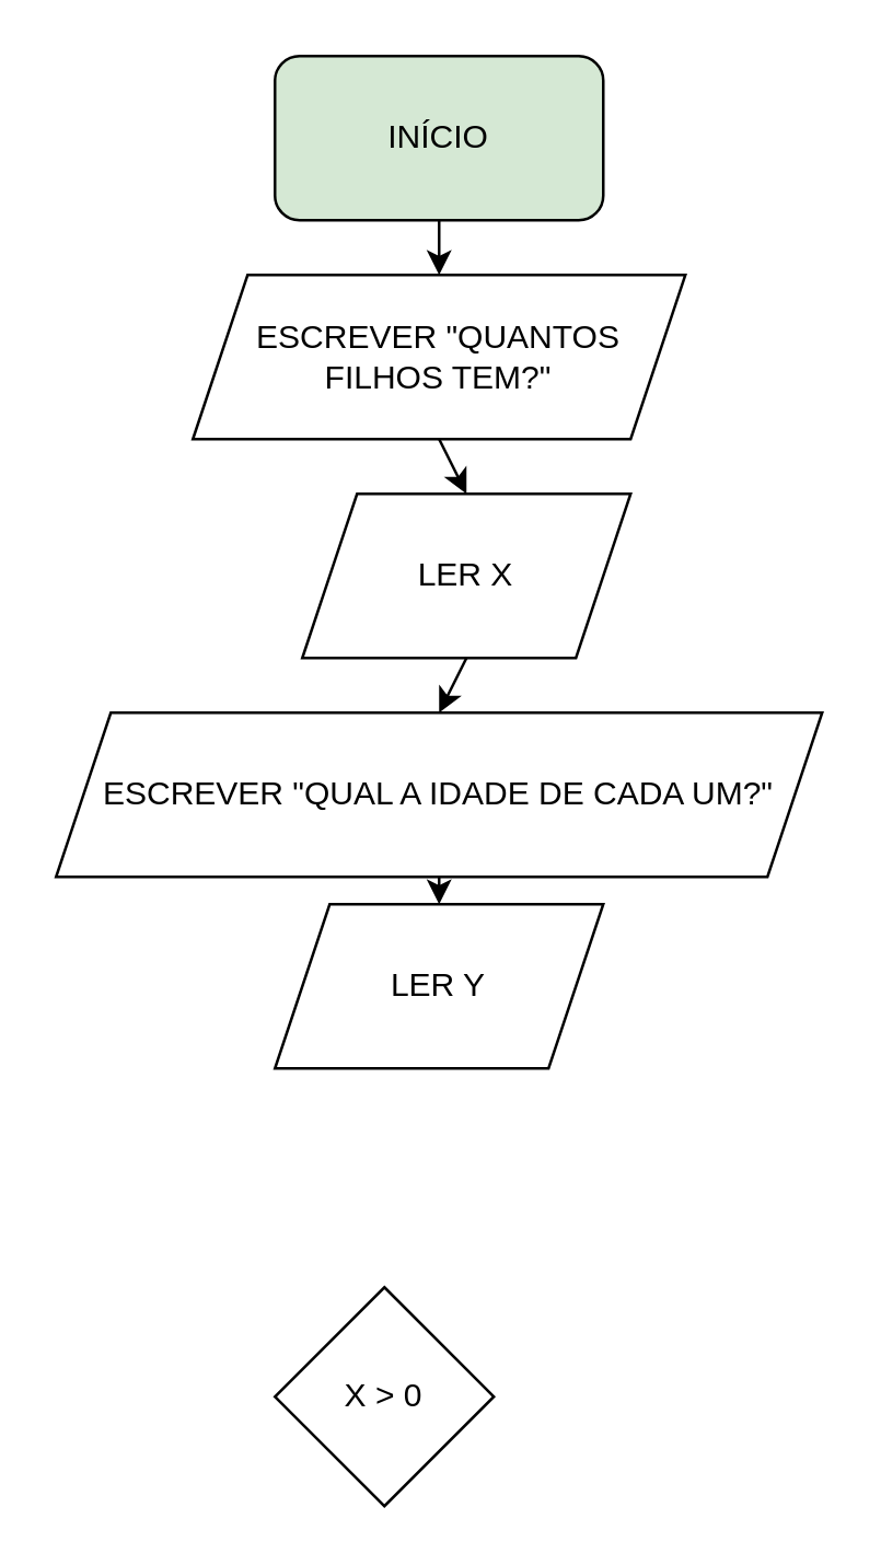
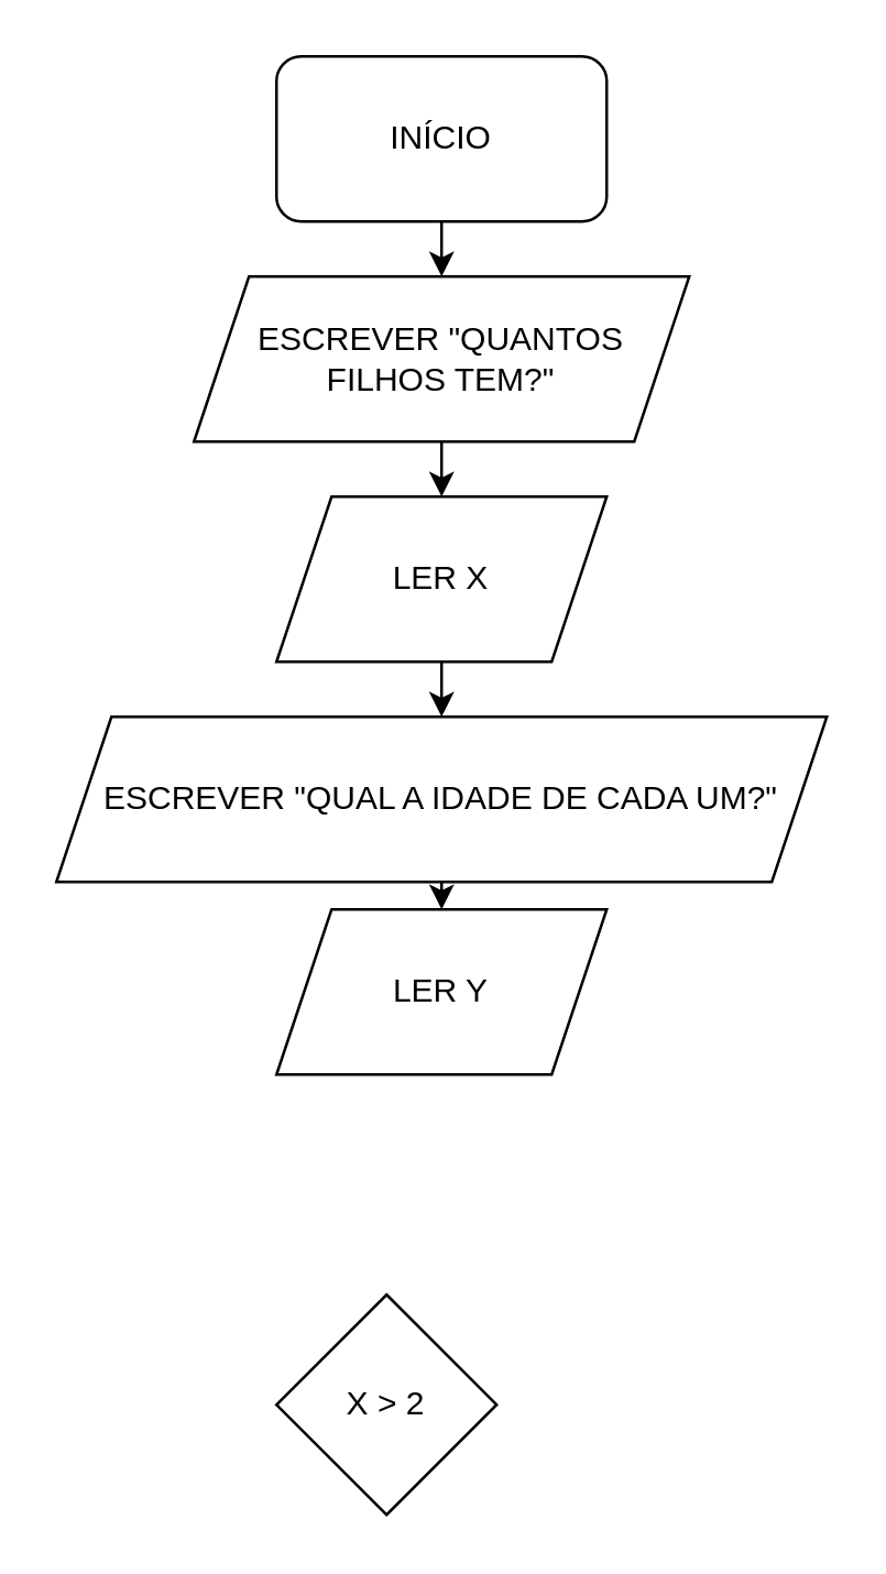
- <mxCell id="2" value="INÍCIO" style="rounded=1;whiteSpace=wrap;html=1;fillColor=#d5e8d4;" vertex="1" parent="1"><mxGeometry x="100" width="120" height="60" as="geometry" y="20" /></mxCell>
+ <mxCell id="2" value="INÍCIO" style="rounded=1;whiteSpace=wrap;html=1;" vertex="1" parent="1"><mxGeometry x="100" width="120" height="60" as="geometry" y="20" /></mxCell>
- <mxCell id="5" value="LER X" style="shape=parallelogram;perimeter=parallelogramPerimeter;whiteSpace=wrap;html=1;fixedSize=1;" vertex="1" parent="1"><mxGeometry x="110" y="180" width="120" height="60" as="geometry" /></mxCell>
+ <mxCell id="5" value="LER X" style="shape=parallelogram;perimeter=parallelogramPerimeter;whiteSpace=wrap;html=1;fixedSize=1;" vertex="1" parent="1"><mxGeometry x="100" y="180" width="120" height="60" as="geometry" /></mxCell>
- <mxCell id="9" value="X &amp;gt; 0" style="rhombus;whiteSpace=wrap;html=1;" vertex="1" parent="1"><mxGeometry x="100" y="470" width="80" height="80" as="geometry" /></mxCell>
+ <mxCell id="9" value="X &amp;gt; 2" style="rhombus;whiteSpace=wrap;html=1;" vertex="1" parent="1"><mxGeometry x="100" y="470" width="80" height="80" as="geometry" /></mxCell>
